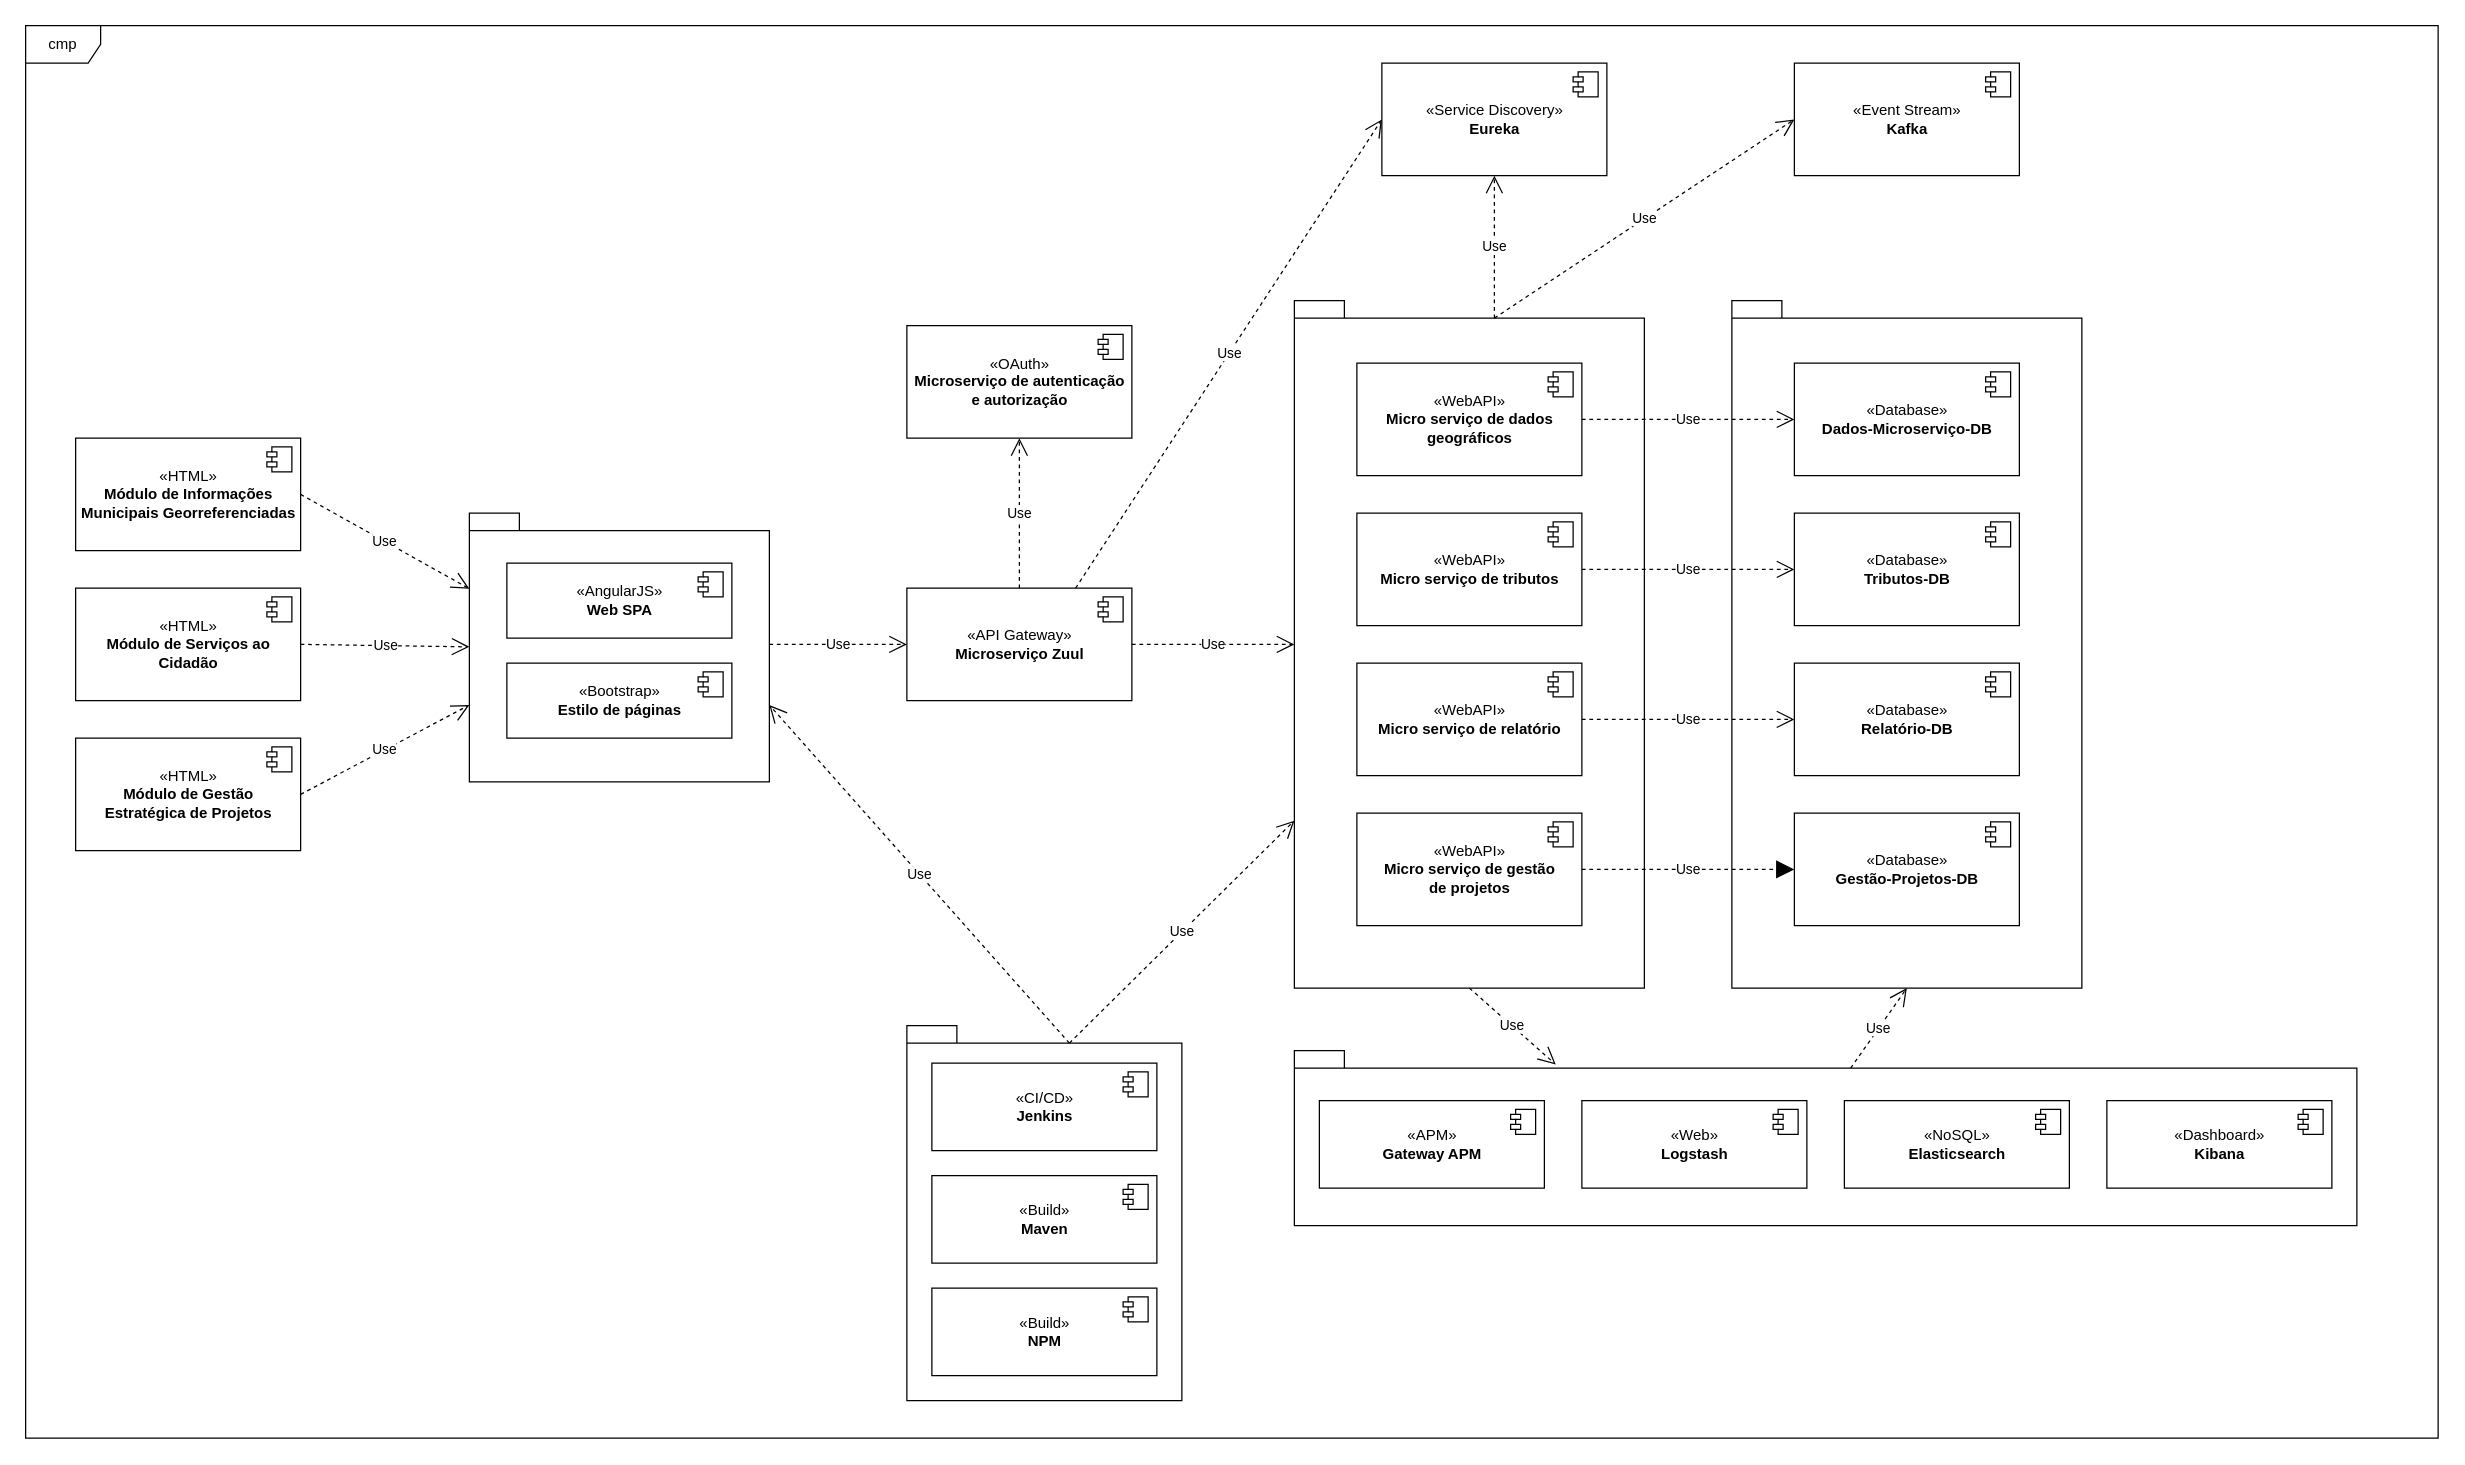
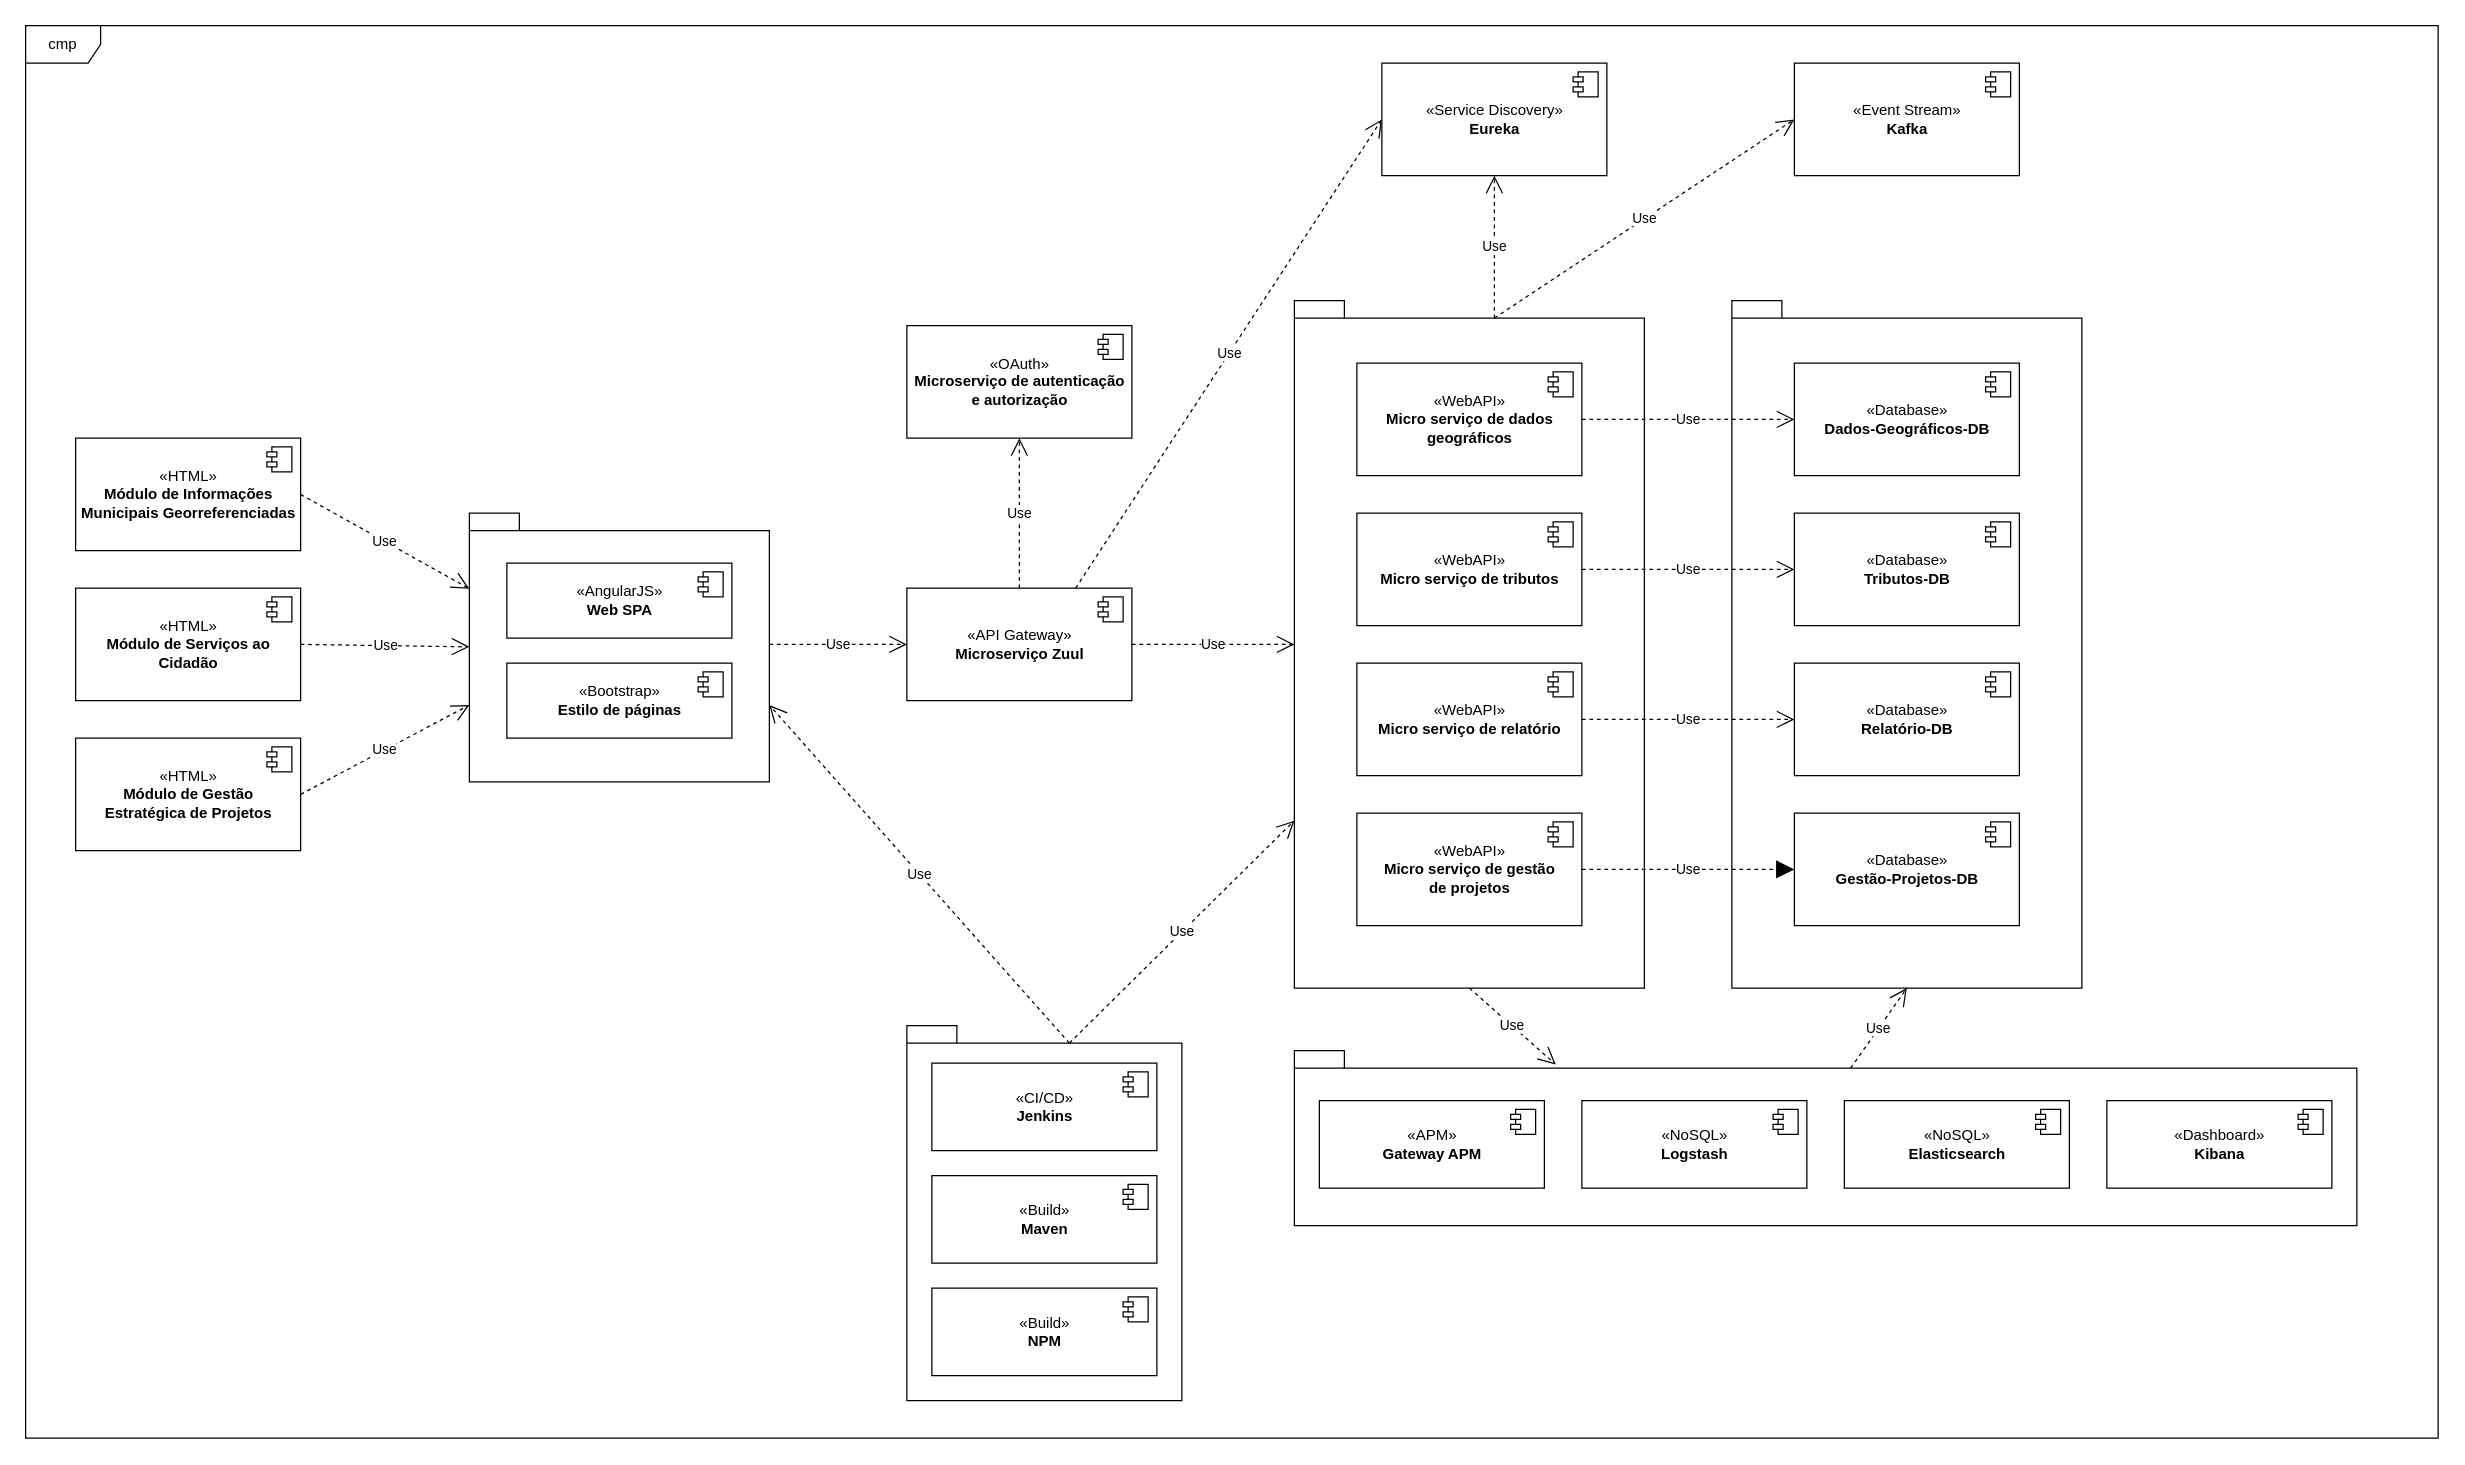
- <mxCell id="21" value="«Database»&lt;br&gt;&lt;b&gt;Dados-Microserviço-DB&lt;/b&gt;" style="html=1;dropTarget=0;" parent="1" vertex="1"><mxGeometry x="1435" y="290" width="180" height="90" as="geometry" /></mxCell>
+ <mxCell id="21" value="«Database»&lt;br&gt;&lt;b&gt;Dados-Geográficos-DB&lt;/b&gt;" style="html=1;dropTarget=0;" parent="1" vertex="1"><mxGeometry x="1435" y="290" width="180" height="90" as="geometry" /></mxCell>
- <mxCell id="46" value="«Web»&lt;br&gt;&lt;b&gt;Logstash&lt;/b&gt;" style="html=1;dropTarget=0;" parent="1" vertex="1"><mxGeometry x="1265" y="880" width="180" height="70" as="geometry" /></mxCell>
+ <mxCell id="46" value="«NoSQL»&lt;br&gt;&lt;b&gt;Logstash&lt;/b&gt;" style="html=1;dropTarget=0;" parent="1" vertex="1"><mxGeometry x="1265" y="880" width="180" height="70" as="geometry" /></mxCell>
